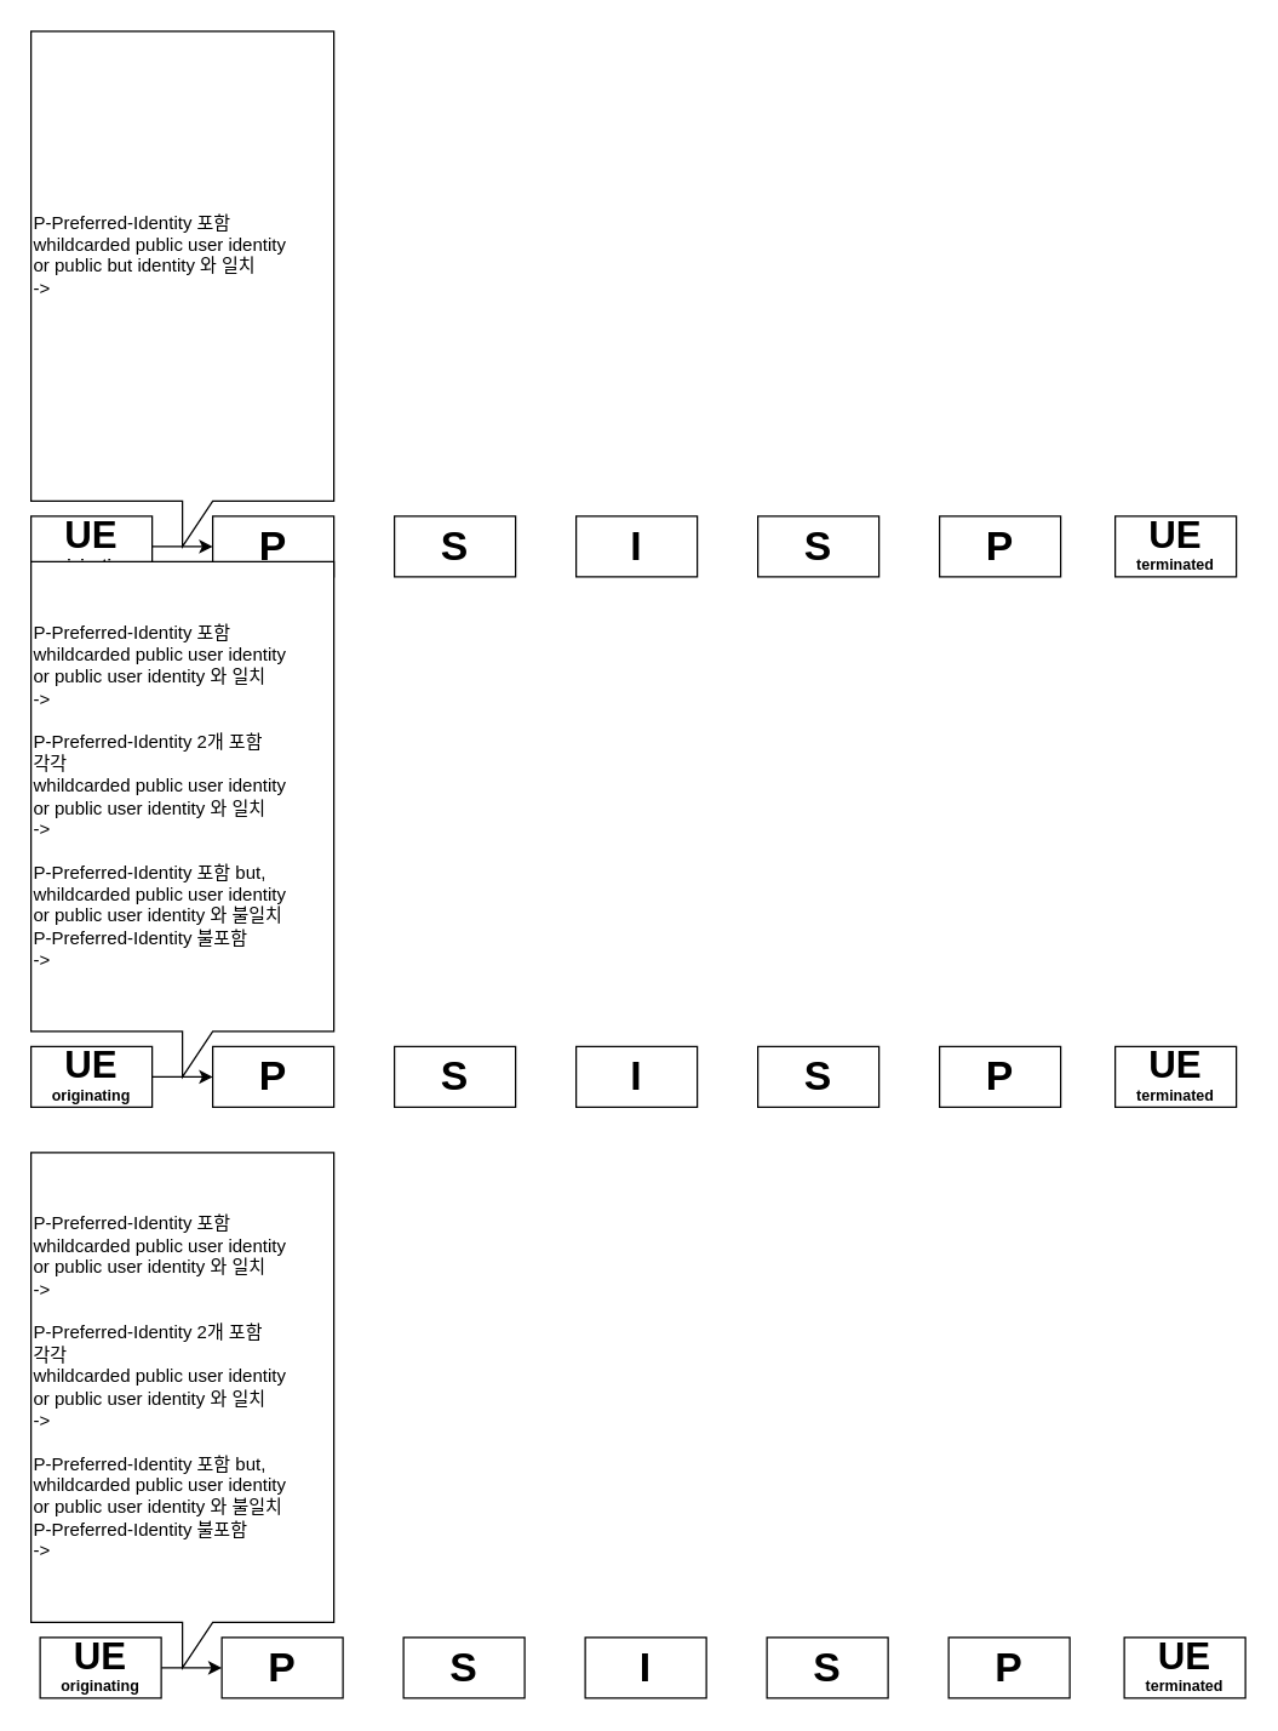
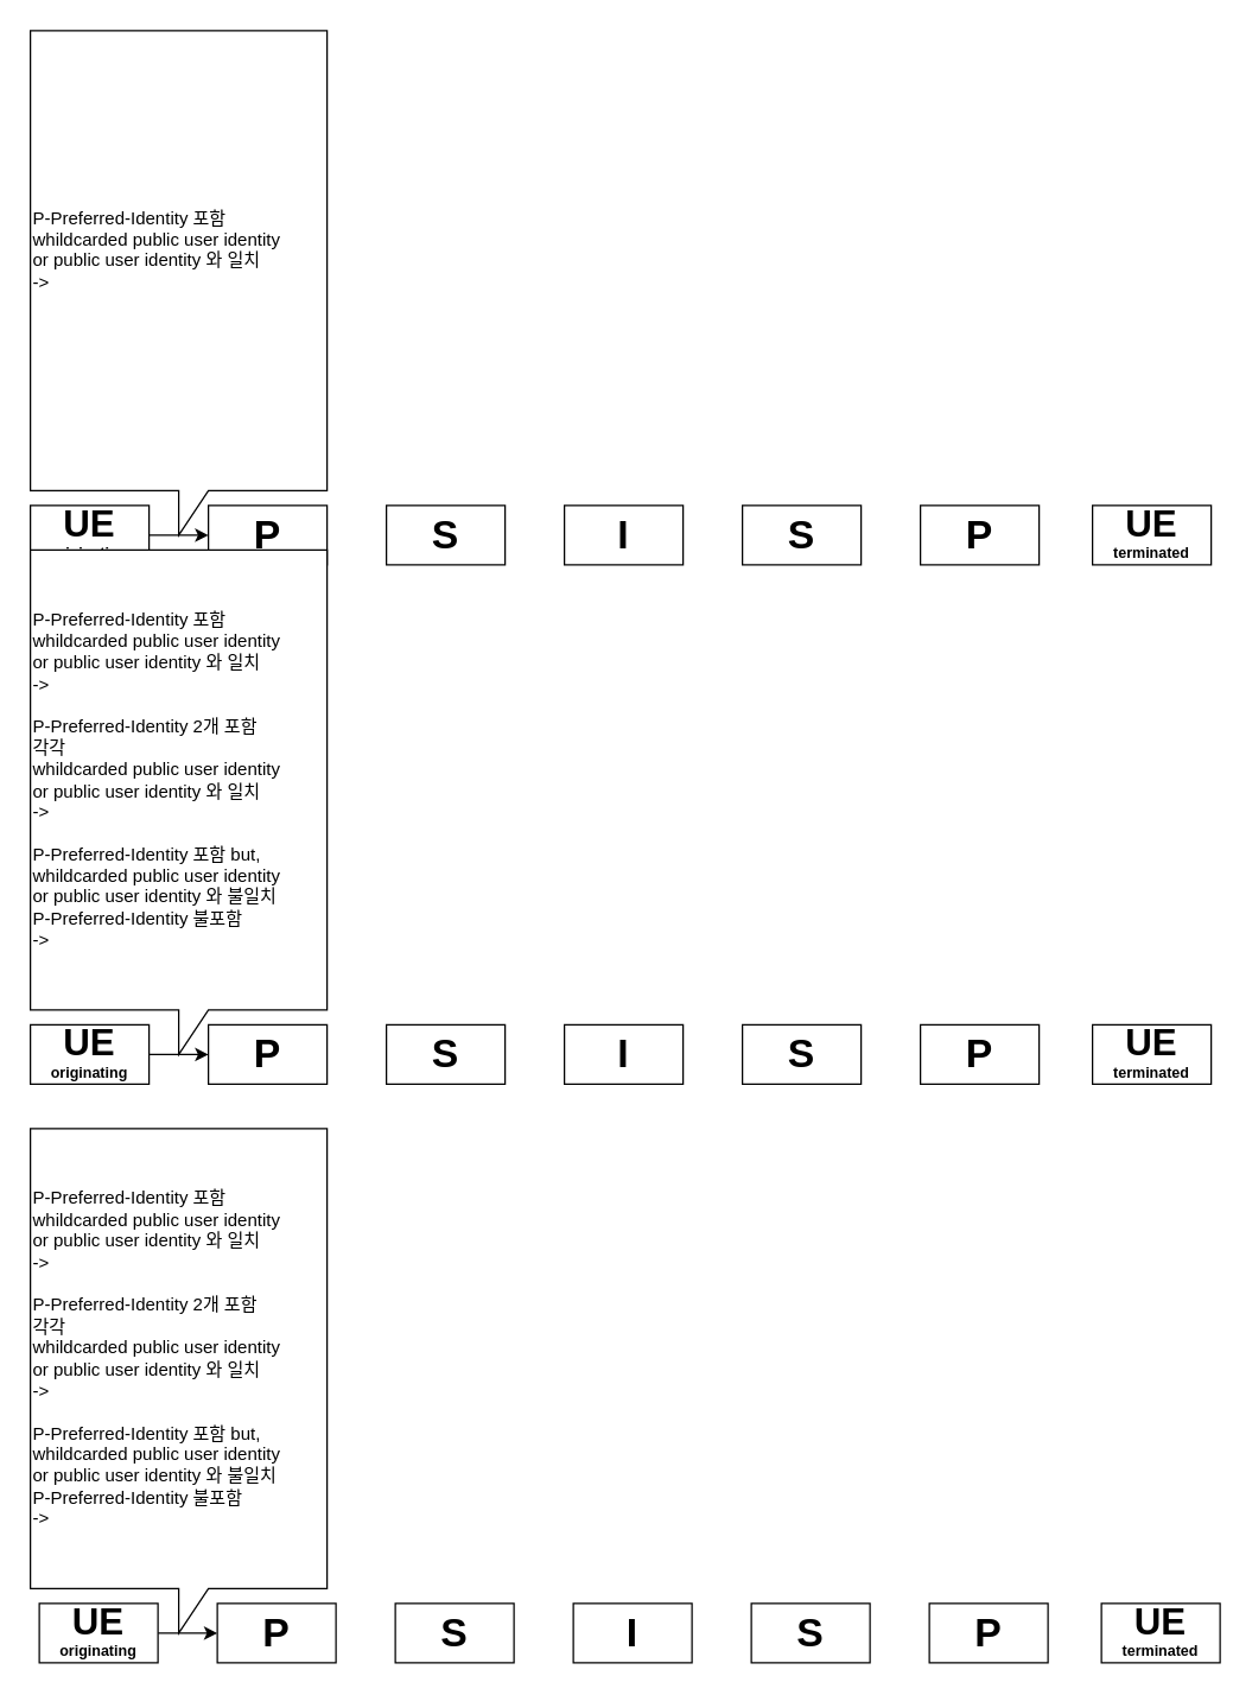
- <mxCell id="28" value="P-Preferred-Identity 포함&lt;div&gt;&lt;div&gt;whildcarded public user identity&amp;nbsp;&lt;/div&gt;&lt;div&gt;or&amp;nbsp;&lt;span style=&quot;background-color: initial;&quot;&gt;public but identity&lt;/span&gt;&lt;span style=&quot;background-color: initial;&quot;&gt;&amp;nbsp;와 일치&amp;nbsp;&lt;/span&gt;&lt;/div&gt;&lt;div&gt;&lt;span style=&quot;background-color: initial;&quot;&gt;-&amp;gt;&amp;nbsp;&lt;/span&gt;&lt;/div&gt;&lt;div&gt;&lt;br&gt;&lt;/div&gt;&lt;/div&gt;" style="shape=callout;whiteSpace=wrap;html=1;perimeter=calloutPerimeter;align=left;" vertex="1" parent="1"><mxGeometry x="20" y="20" width="200" height="340" as="geometry" /></mxCell>
+ <mxCell id="28" value="P-Preferred-Identity 포함&lt;div&gt;&lt;div&gt;whildcarded public user identity&amp;nbsp;&lt;/div&gt;&lt;div&gt;or&amp;nbsp;&lt;span style=&quot;background-color: initial;&quot;&gt;public user identity&lt;/span&gt;&lt;span style=&quot;background-color: initial;&quot;&gt;&amp;nbsp;와 일치&amp;nbsp;&lt;/span&gt;&lt;/div&gt;&lt;div&gt;&lt;span style=&quot;background-color: initial;&quot;&gt;-&amp;gt;&amp;nbsp;&lt;/span&gt;&lt;/div&gt;&lt;div&gt;&lt;br&gt;&lt;/div&gt;&lt;/div&gt;" style="shape=callout;whiteSpace=wrap;html=1;perimeter=calloutPerimeter;align=left;" vertex="1" parent="1"><mxGeometry x="20" y="20" width="200" height="340" as="geometry" /></mxCell>
